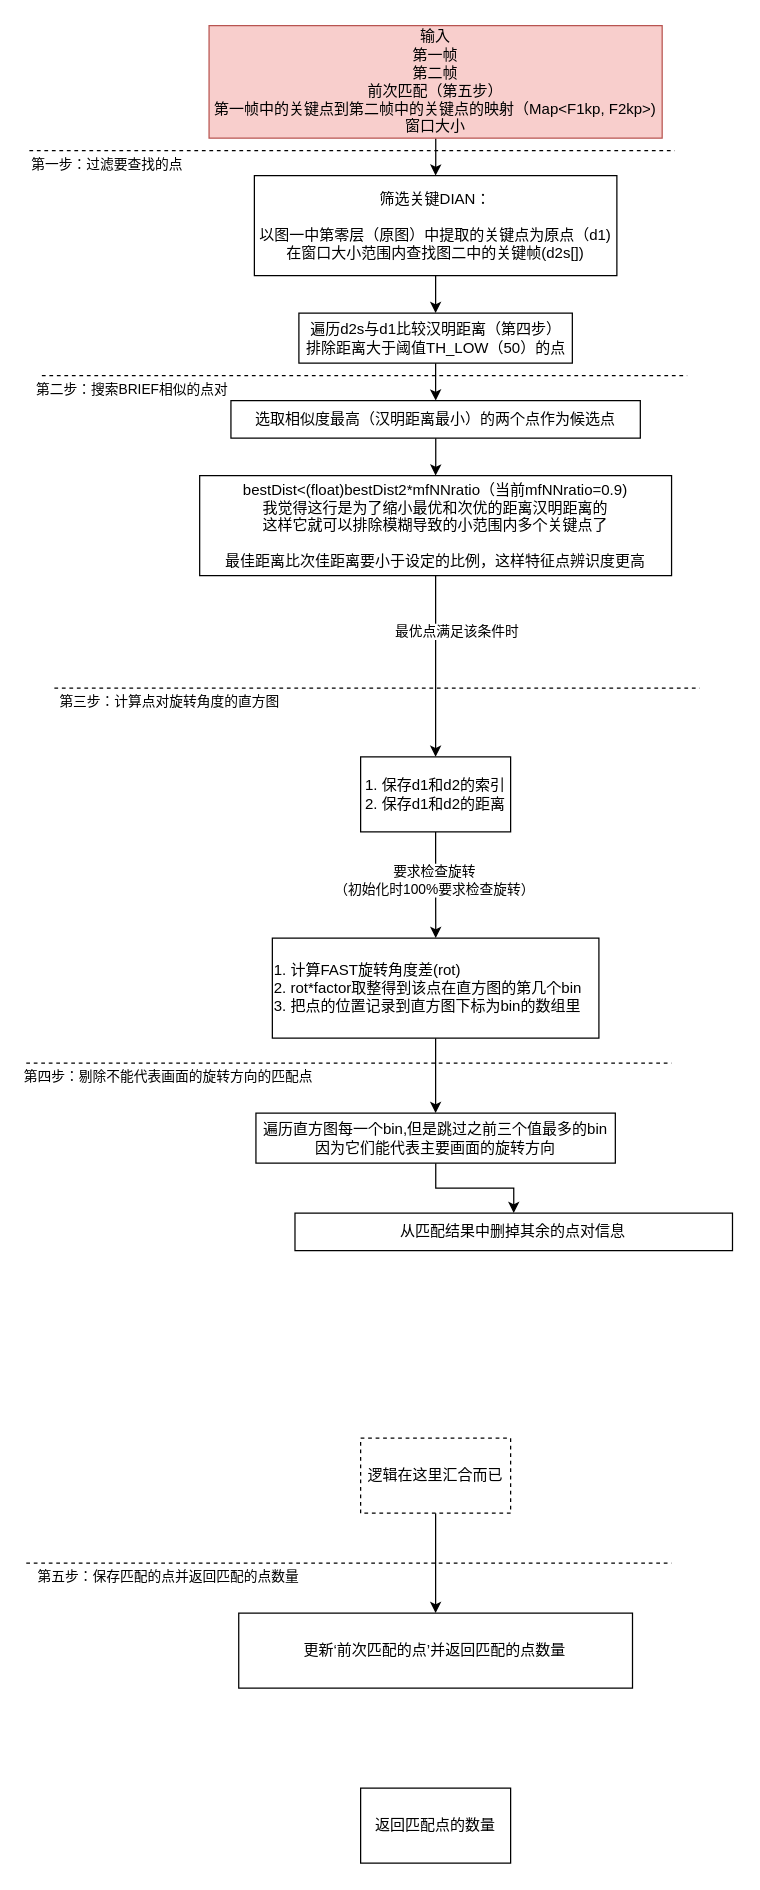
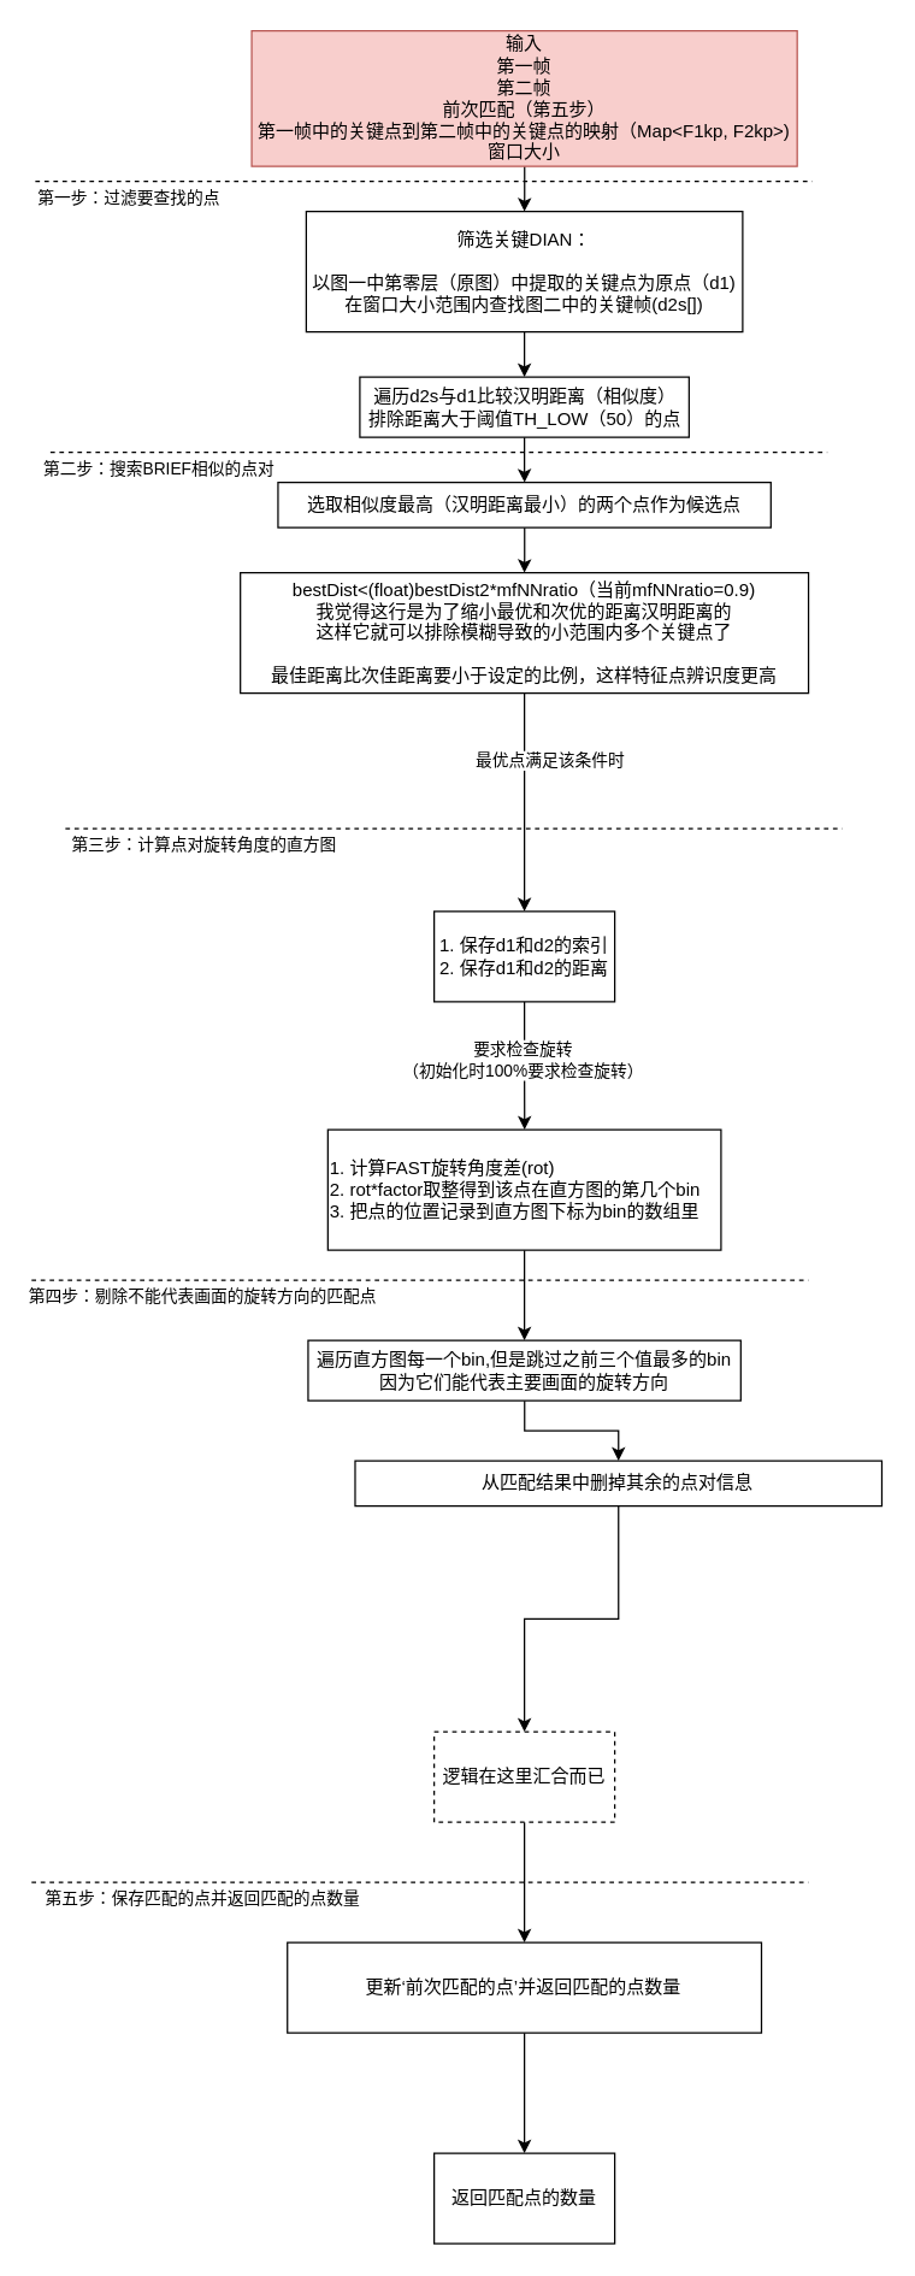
- <mxCell id="7" value="遍历d2s与d1比较汉明距离（第四步）&lt;br&gt;排除距离大于阈值TH_LOW（50）的点" style="whiteSpace=wrap;html=1;rounded=0;" parent="1" vertex="1"><mxGeometry x="238.62" y="250" width="218.75" height="40" as="geometry" /></mxCell>
+ <mxCell id="7" value="遍历d2s与d1比较汉明距离（相似度）&lt;br&gt;排除距离大于阈值TH_LOW（50）的点" style="whiteSpace=wrap;html=1;rounded=0;" parent="1" vertex="1"><mxGeometry x="238.62" y="250" width="218.75" height="40" as="geometry" /></mxCell>
+ <mxCell id="32" style="edgeStyle=orthogonalEdgeStyle;rounded=0;orthogonalLoop=1;jettySize=auto;html=1;" parent="1" source="33" target="14" edge="1"><mxGeometry relative="1" as="geometry" /></mxCell>
+ <mxCell id="20" value="" style="edgeStyle=orthogonalEdgeStyle;rounded=0;orthogonalLoop=1;jettySize=auto;html=1;" parent="1" source="21" target="36" edge="1"><mxGeometry relative="1" as="geometry" /></mxCell>
